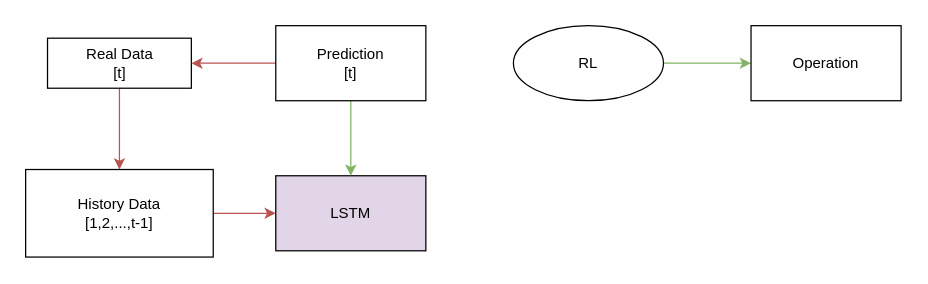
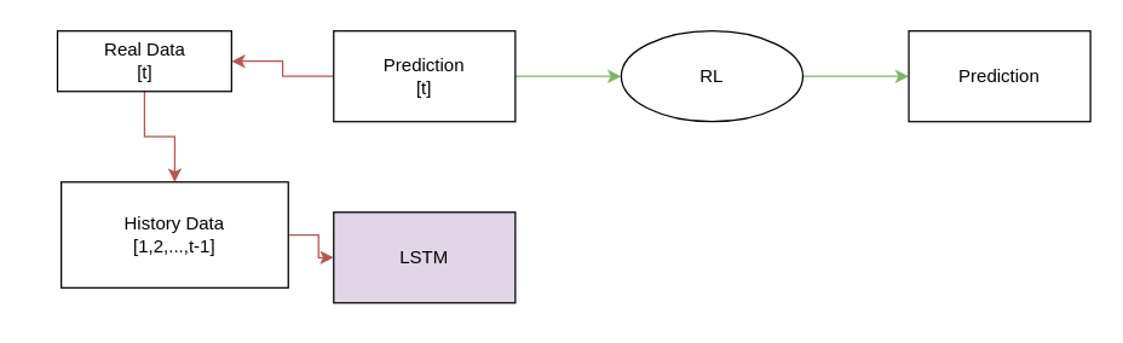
- <mxCell id="3" value="Real Data&lt;br&gt;[t]" style="rounded=0;whiteSpace=wrap;html=1;" vertex="1" parent="1"><mxGeometry x="37.5" y="30" width="115" height="40" as="geometry" /></mxCell>
+ <mxCell id="3" value="Real Data&lt;br&gt;[t]" style="rounded=0;whiteSpace=wrap;html=1;" vertex="1" parent="1"><mxGeometry x="37.5" y="20" width="115" height="40" as="geometry" /></mxCell>
- <mxCell id="12" value="Operation" style="whiteSpace=wrap;html=1;" vertex="1" parent="1"><mxGeometry x="600" y="20" width="120" height="60" as="geometry" /></mxCell>
+ <mxCell id="12" value="Prediction" style="whiteSpace=wrap;html=1;" vertex="1" parent="1"><mxGeometry x="600" y="20" width="120" height="60" as="geometry" /></mxCell>
- <mxCell id="8" style="edgeStyle=orthogonalEdgeStyle;rounded=0;orthogonalLoop=1;jettySize=auto;html=1;fillColor=#d5e8d4;strokeColor=#82b366;" edge="1" parent="1" source="9" target="4"><mxGeometry relative="1" as="geometry" /></mxCell>
+ <mxCell id="8" style="edgeStyle=orthogonalEdgeStyle;rounded=0;orthogonalLoop=1;jettySize=auto;html=1;entryX=0;entryY=0.5;entryDx=0;entryDy=0;fillColor=#d5e8d4;strokeColor=#82b366;" edge="1" parent="1" source="9" target="11"><mxGeometry relative="1" as="geometry" /></mxCell>
- <mxCell id="6" value="History Data&lt;br&gt;[1,2,...,t-1]" style="whiteSpace=wrap;html=1;" vertex="1" parent="1"><mxGeometry x="20" y="135" width="150" height="70" as="geometry" /></mxCell>
+ <mxCell id="6" value="History Data&lt;br&gt;[1,2,...,t-1]" style="whiteSpace=wrap;html=1;" vertex="1" parent="1"><mxGeometry x="40" y="120" width="150" height="70" as="geometry" /></mxCell>
